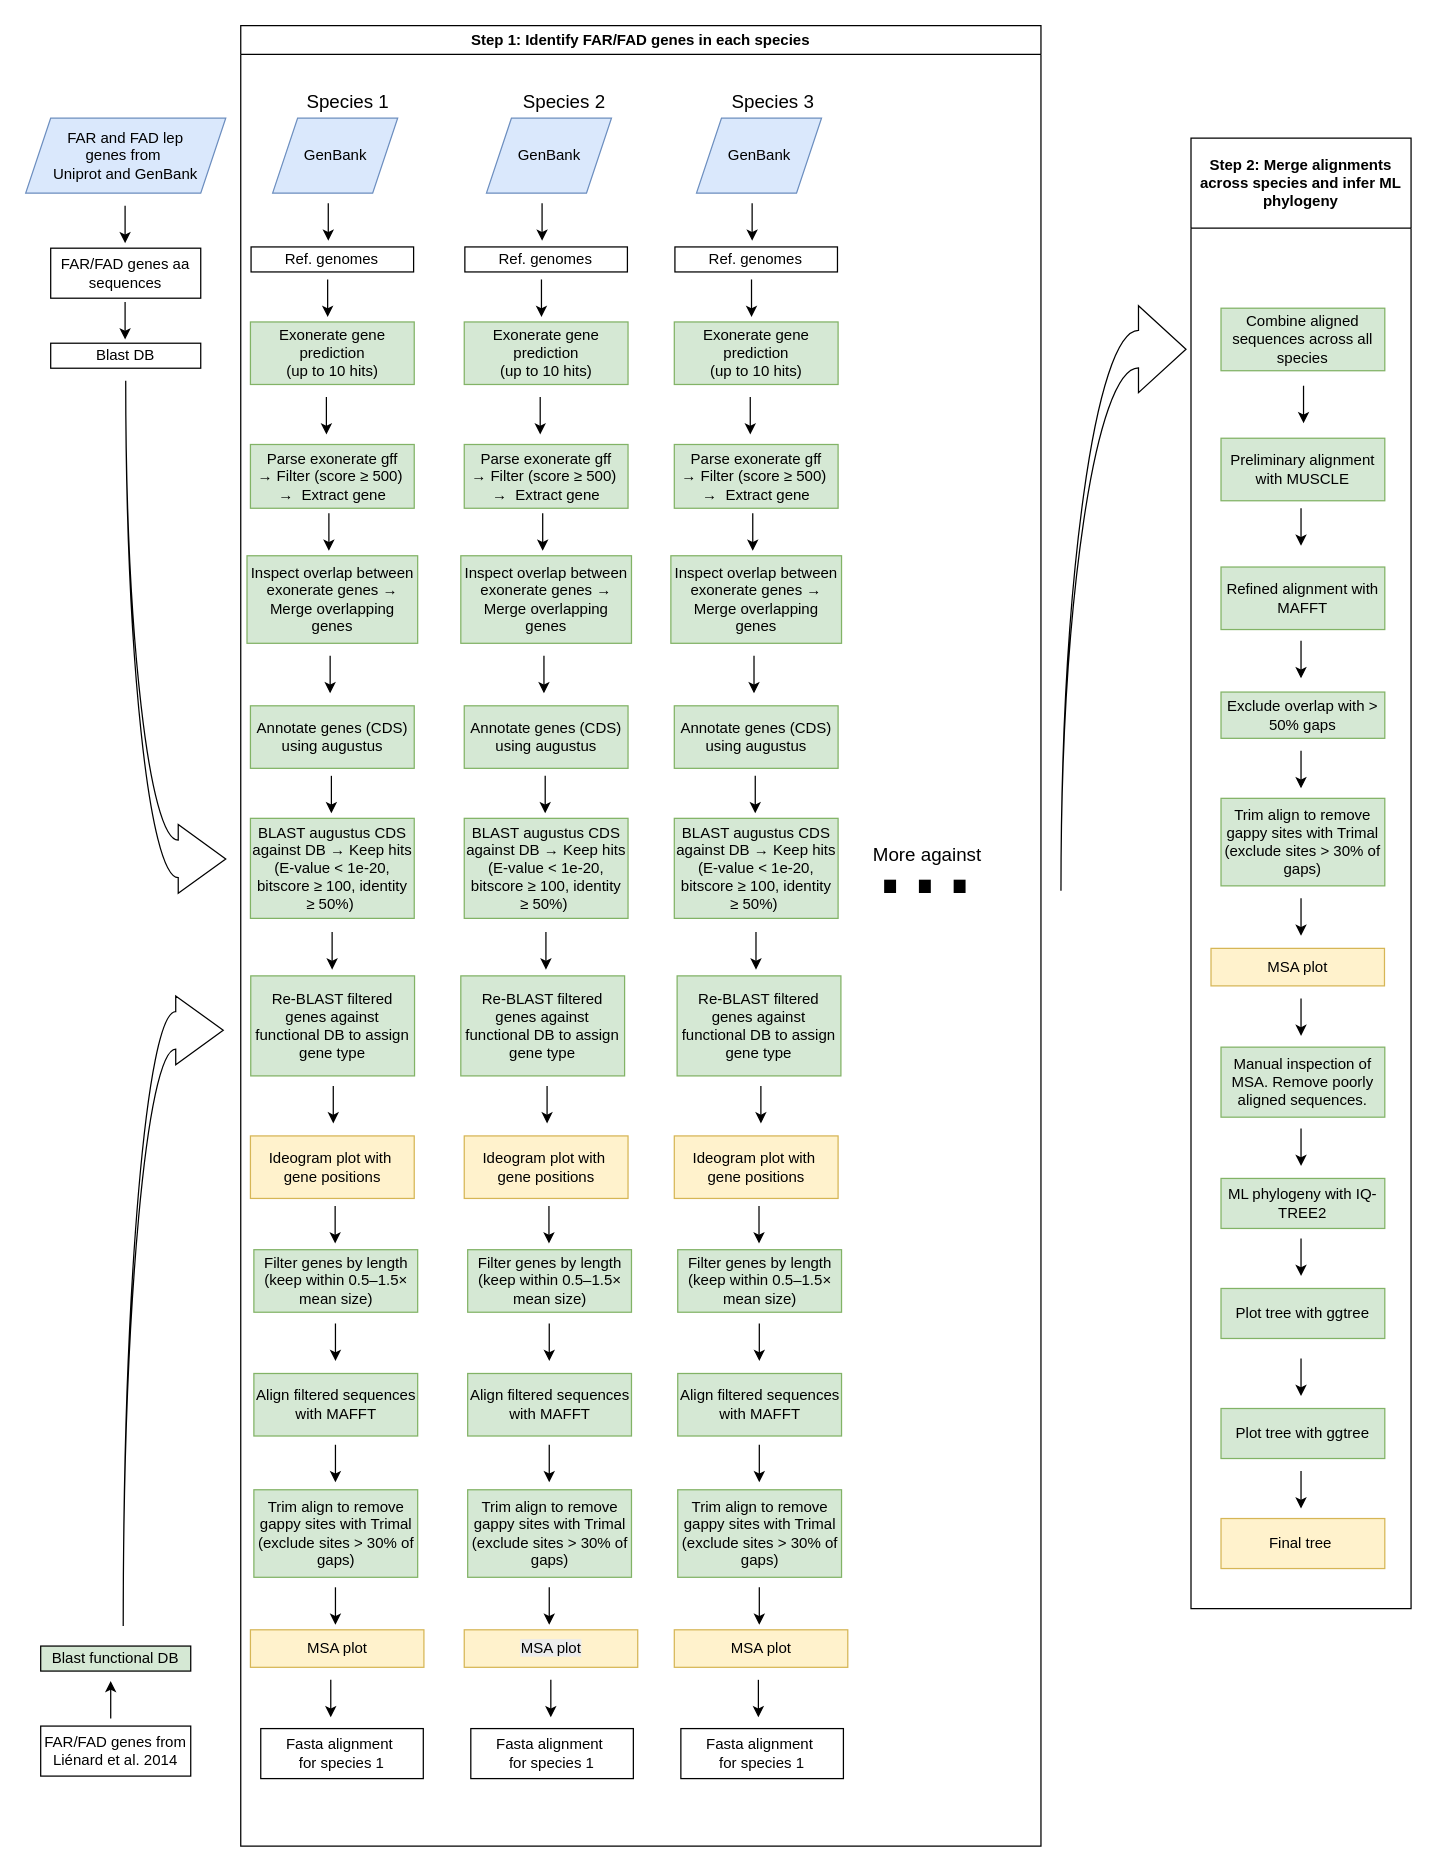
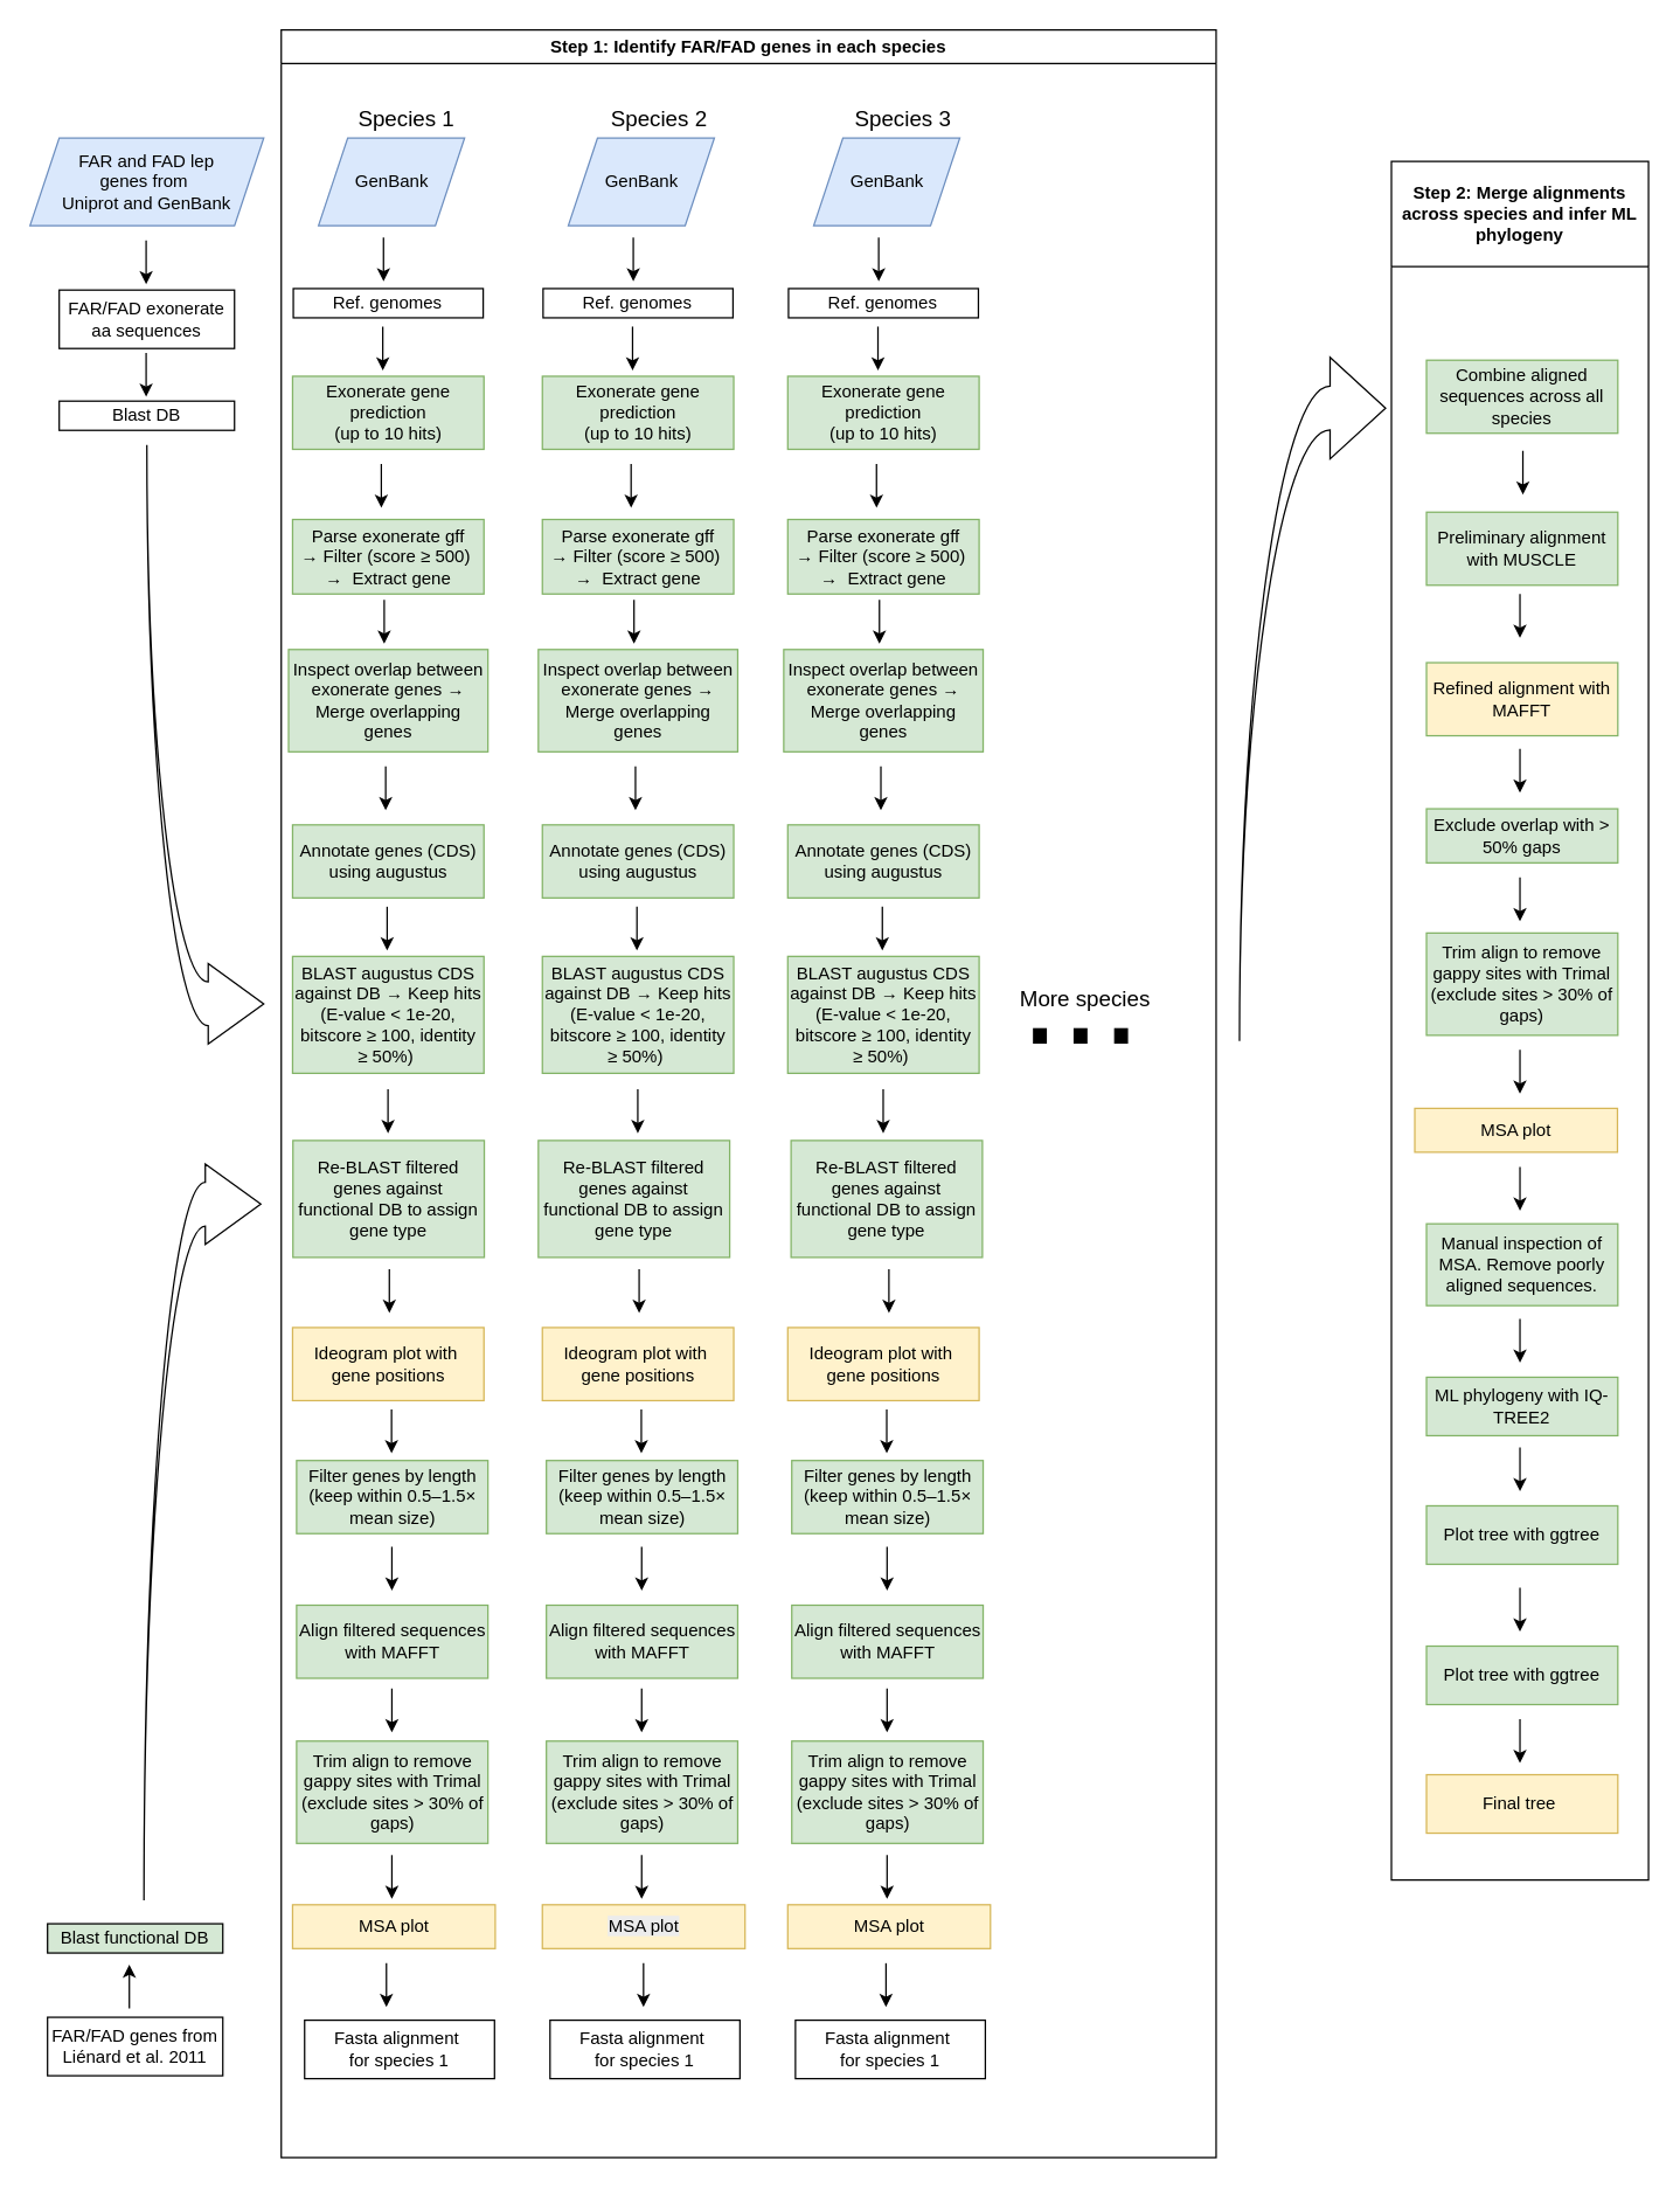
- <mxCell id="3" value="FAR/FAD genes aa sequences" style="rounded=0;whiteSpace=wrap;html=1;" vertex="1" parent="1"><mxGeometry x="40" y="198" width="120" height="40" as="geometry" /></mxCell>
+ <mxCell id="3" value="FAR/FAD exonerate aa sequences" style="rounded=0;whiteSpace=wrap;html=1;" vertex="1" parent="1"><mxGeometry x="40" y="198" width="120" height="40" as="geometry" /></mxCell>
- <mxCell id="100" value="Refined alignment with MAFFT" style="rounded=0;whiteSpace=wrap;html=1;fillColor=#d5e8d4;strokeColor=#82b366;" vertex="1" parent="1"><mxGeometry x="976" y="453" width="131" height="50" as="geometry" /></mxCell>
+ <mxCell id="100" value="Refined alignment with MAFFT" style="rounded=0;whiteSpace=wrap;html=1;fillColor=#fff2cc;strokeColor=#82b366;" vertex="1" parent="1"><mxGeometry x="976" y="453" width="131" height="50" as="geometry" /></mxCell>
- <mxCell id="81" value="&lt;span style=&quot;color: rgb(0, 0, 0); font-family: Helvetica; font-style: normal; font-variant-ligatures: normal; font-variant-caps: normal; font-weight: 400; letter-spacing: normal; orphans: 2; text-align: center; text-indent: 0px; text-transform: none; widows: 2; word-spacing: 0px; -webkit-text-stroke-width: 0px; white-space: normal; text-decoration-thickness: initial; text-decoration-style: initial; text-decoration-color: initial; float: none; display: inline !important;&quot;&gt;&lt;font&gt;More against&lt;/font&gt;&lt;/span&gt;" style="text;whiteSpace=wrap;html=1;fontSize=15;labelBackgroundColor=none;" vertex="1" parent="80"><mxGeometry x="504" y="648" width="128" height="40" as="geometry" /></mxCell>
+ <mxCell id="81" value="&lt;span style=&quot;color: rgb(0, 0, 0); font-family: Helvetica; font-style: normal; font-variant-ligatures: normal; font-variant-caps: normal; font-weight: 400; letter-spacing: normal; orphans: 2; text-align: center; text-indent: 0px; text-transform: none; widows: 2; word-spacing: 0px; -webkit-text-stroke-width: 0px; white-space: normal; text-decoration-thickness: initial; text-decoration-style: initial; text-decoration-color: initial; float: none; display: inline !important;&quot;&gt;&lt;font&gt;More species&lt;/font&gt;&lt;/span&gt;" style="text;whiteSpace=wrap;html=1;fontSize=15;labelBackgroundColor=none;" vertex="1" parent="80"><mxGeometry x="504" y="648" width="128" height="40" as="geometry" /></mxCell>
- <mxCell id="118" value="FAR/FAD genes from Liénard et al. 2014" style="rounded=0;whiteSpace=wrap;html=1;" vertex="1" parent="1"><mxGeometry x="32" y="1380" width="120" height="40" as="geometry" /></mxCell>
+ <mxCell id="118" value="FAR/FAD genes from Liénard et al. 2011" style="rounded=0;whiteSpace=wrap;html=1;" vertex="1" parent="1"><mxGeometry x="32" y="1380" width="120" height="40" as="geometry" /></mxCell>
